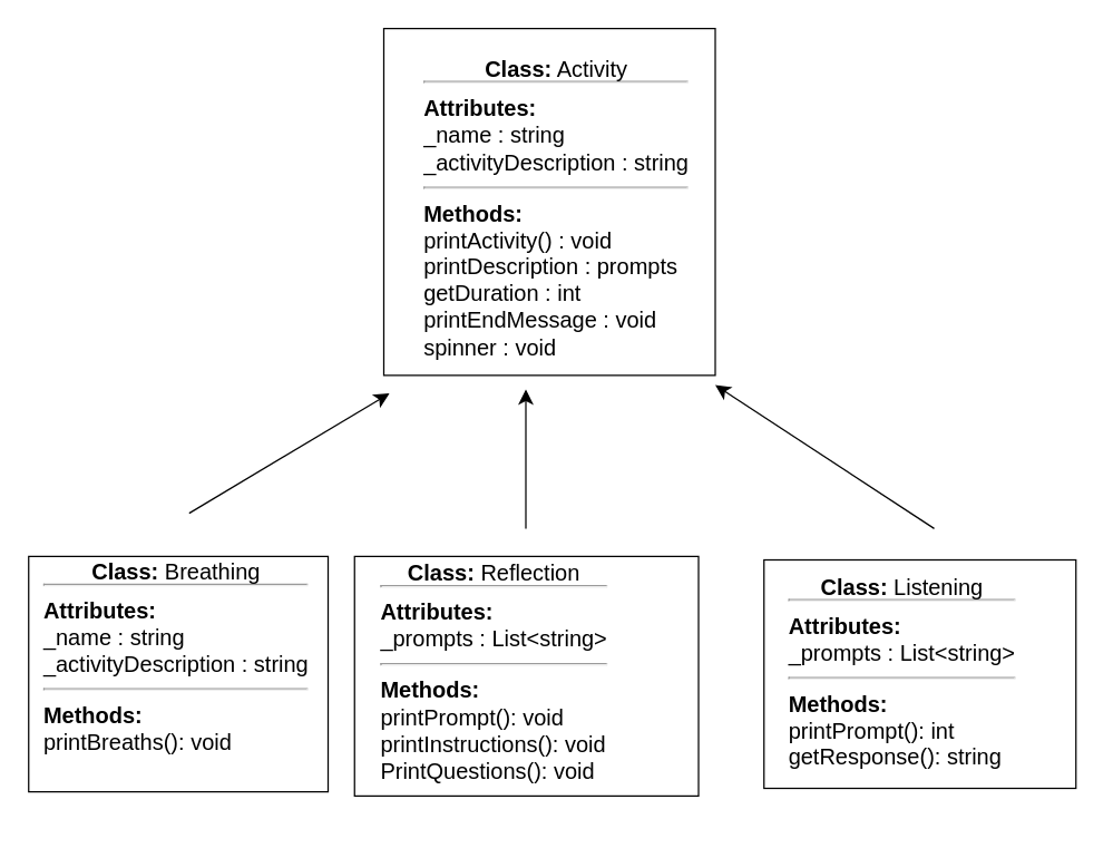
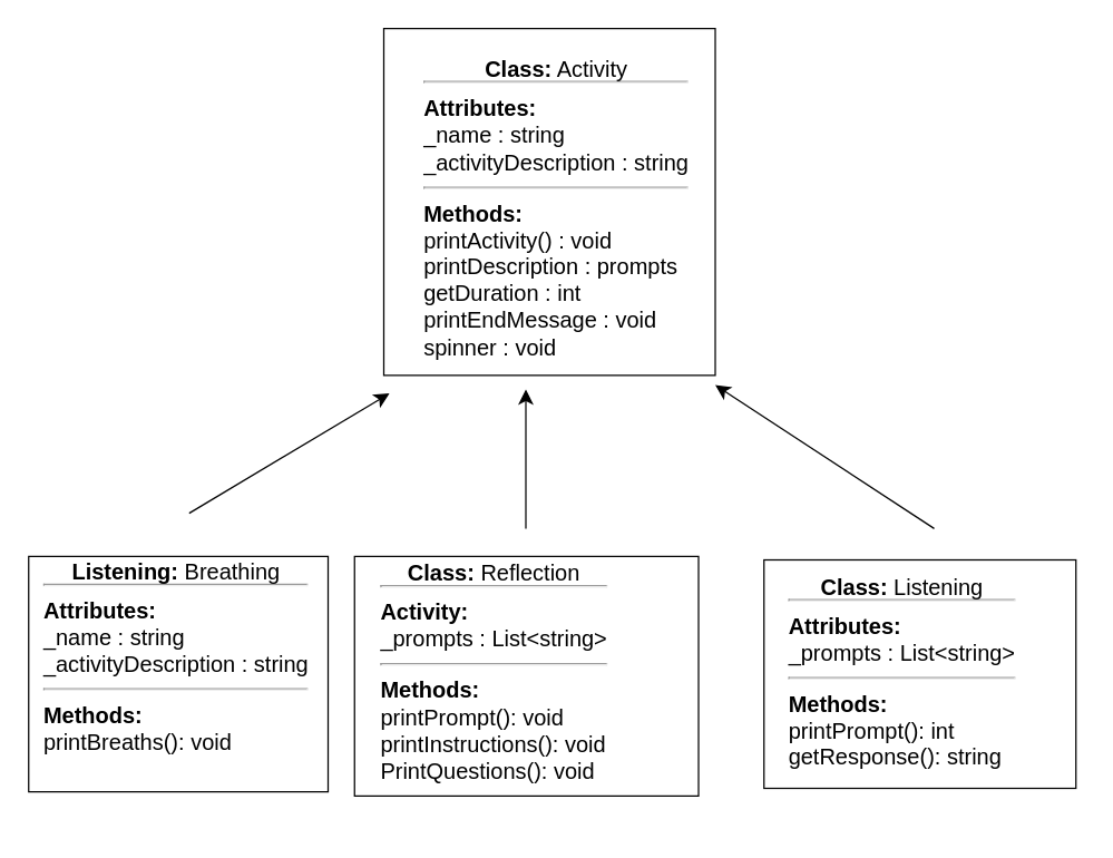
- <mxCell id="9" value="&lt;div style=&quot;text-align: center; line-height: 0%;&quot;&gt;&lt;b&gt;Class:&lt;/b&gt;&amp;nbsp;Breathing&lt;/div&gt;&lt;div style=&quot;text-align: center;&quot;&gt;&lt;hr&gt;&lt;/div&gt;&lt;div&gt;&lt;b&gt;Attributes:&lt;/b&gt;&lt;/div&gt;&lt;div&gt;_name : string&lt;/div&gt;&lt;div&gt;_activityDescription : string&lt;/div&gt;&lt;div&gt;&lt;hr&gt;&lt;/div&gt;&lt;div&gt;&lt;b&gt;Methods:&lt;/b&gt;&lt;/div&gt;&lt;div&gt;printBreaths(): void&lt;/div&gt;" style="text;strokeColor=none;fillColor=none;html=1;align=left;verticalAlign=middle;whiteSpace=wrap;rounded=0;fontSize=16;" vertex="1" parent="1"><mxGeometry x="29" y="368" width="212.5" height="215" as="geometry" /></mxCell>
+ <mxCell id="9" value="&lt;div style=&quot;text-align: center; line-height: 0%;&quot;&gt;&lt;b&gt;Listening:&lt;/b&gt;&amp;nbsp;Breathing&lt;/div&gt;&lt;div style=&quot;text-align: center;&quot;&gt;&lt;hr&gt;&lt;/div&gt;&lt;div&gt;&lt;b&gt;Attributes:&lt;/b&gt;&lt;/div&gt;&lt;div&gt;_name : string&lt;/div&gt;&lt;div&gt;_activityDescription : string&lt;/div&gt;&lt;div&gt;&lt;hr&gt;&lt;/div&gt;&lt;div&gt;&lt;b&gt;Methods:&lt;/b&gt;&lt;/div&gt;&lt;div&gt;printBreaths(): void&lt;/div&gt;" style="text;strokeColor=none;fillColor=none;html=1;align=left;verticalAlign=middle;whiteSpace=wrap;rounded=0;fontSize=16;" vertex="1" parent="1"><mxGeometry x="29" y="368" width="212.5" height="215" as="geometry" /></mxCell>
- <mxCell id="12" value="&lt;div style=&quot;text-align: center; line-height: 0%;&quot;&gt;&lt;b&gt;Class:&lt;/b&gt;&amp;nbsp;Reflection&lt;/div&gt;&lt;div style=&quot;text-align: center;&quot;&gt;&lt;hr&gt;&lt;/div&gt;&lt;div&gt;&lt;b&gt;Attributes:&lt;/b&gt;&lt;/div&gt;&lt;div&gt;_prompts : List&amp;lt;string&amp;gt;&lt;/div&gt;&lt;div&gt;&lt;hr&gt;&lt;/div&gt;&lt;div&gt;&lt;b&gt;Methods:&lt;/b&gt;&lt;/div&gt;&lt;div&gt;printPrompt(): void&lt;/div&gt;&lt;div&gt;printInstructions(): void&lt;/div&gt;&lt;div&gt;PrintQuestions(): void&lt;/div&gt;" style="text;strokeColor=none;fillColor=none;html=1;align=left;verticalAlign=middle;whiteSpace=wrap;rounded=0;fontSize=16;" vertex="1" parent="1"><mxGeometry x="270.75" y="379" width="212.5" height="215" as="geometry" /></mxCell>
+ <mxCell id="12" value="&lt;div style=&quot;text-align: center; line-height: 0%;&quot;&gt;&lt;b&gt;Class:&lt;/b&gt;&amp;nbsp;Reflection&lt;/div&gt;&lt;div style=&quot;text-align: center;&quot;&gt;&lt;hr&gt;&lt;/div&gt;&lt;div&gt;&lt;b&gt;Activity:&lt;/b&gt;&lt;/div&gt;&lt;div&gt;_prompts : List&amp;lt;string&amp;gt;&lt;/div&gt;&lt;div&gt;&lt;hr&gt;&lt;/div&gt;&lt;div&gt;&lt;b&gt;Methods:&lt;/b&gt;&lt;/div&gt;&lt;div&gt;printPrompt(): void&lt;/div&gt;&lt;div&gt;printInstructions(): void&lt;/div&gt;&lt;div&gt;PrintQuestions(): void&lt;/div&gt;" style="text;strokeColor=none;fillColor=none;html=1;align=left;verticalAlign=middle;whiteSpace=wrap;rounded=0;fontSize=16;" vertex="1" parent="1"><mxGeometry x="270.75" y="379" width="212.5" height="215" as="geometry" /></mxCell>
